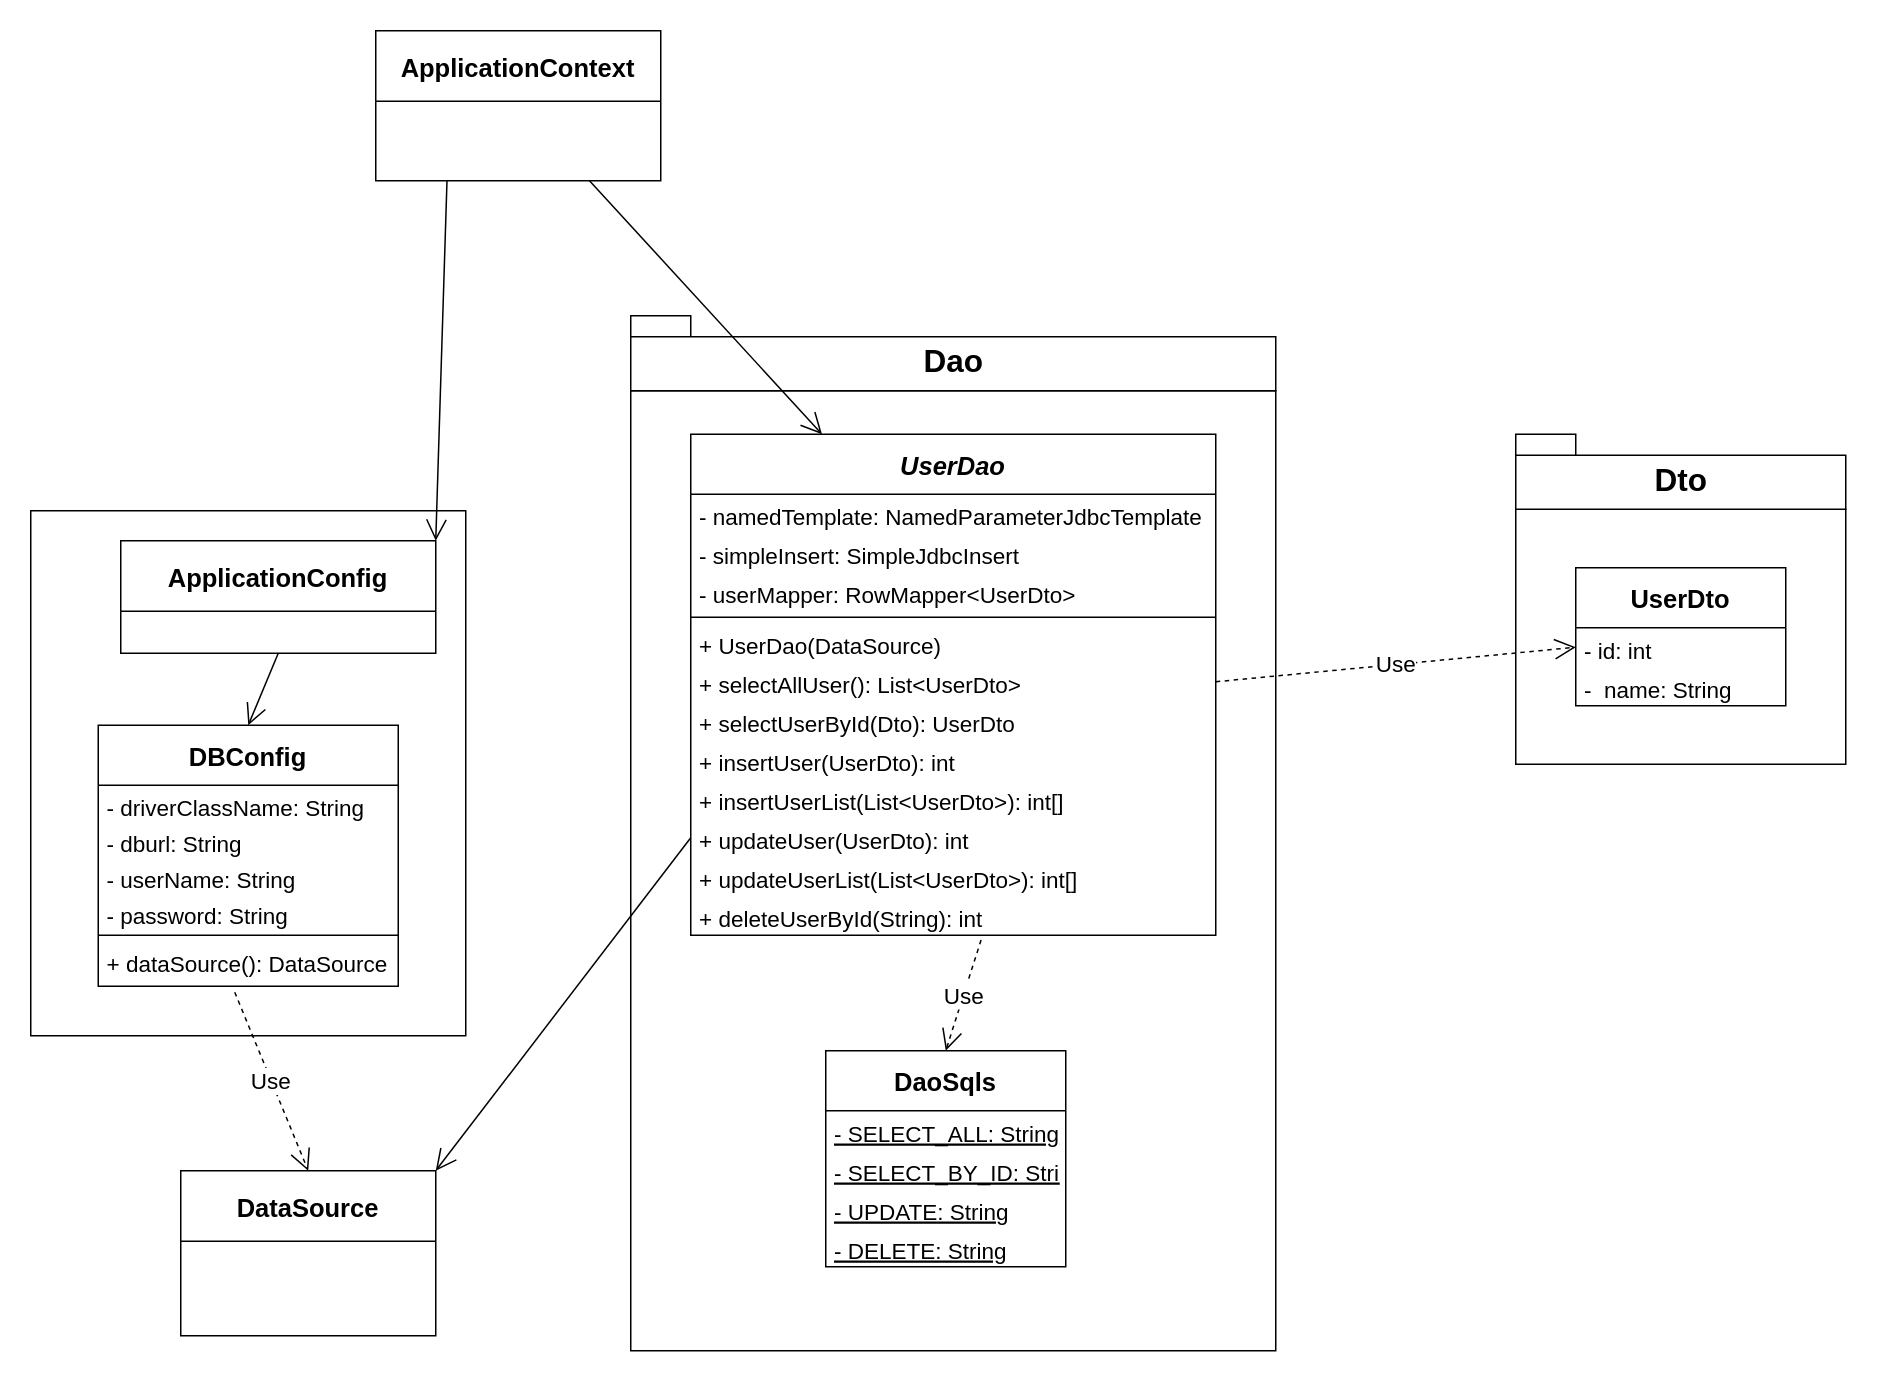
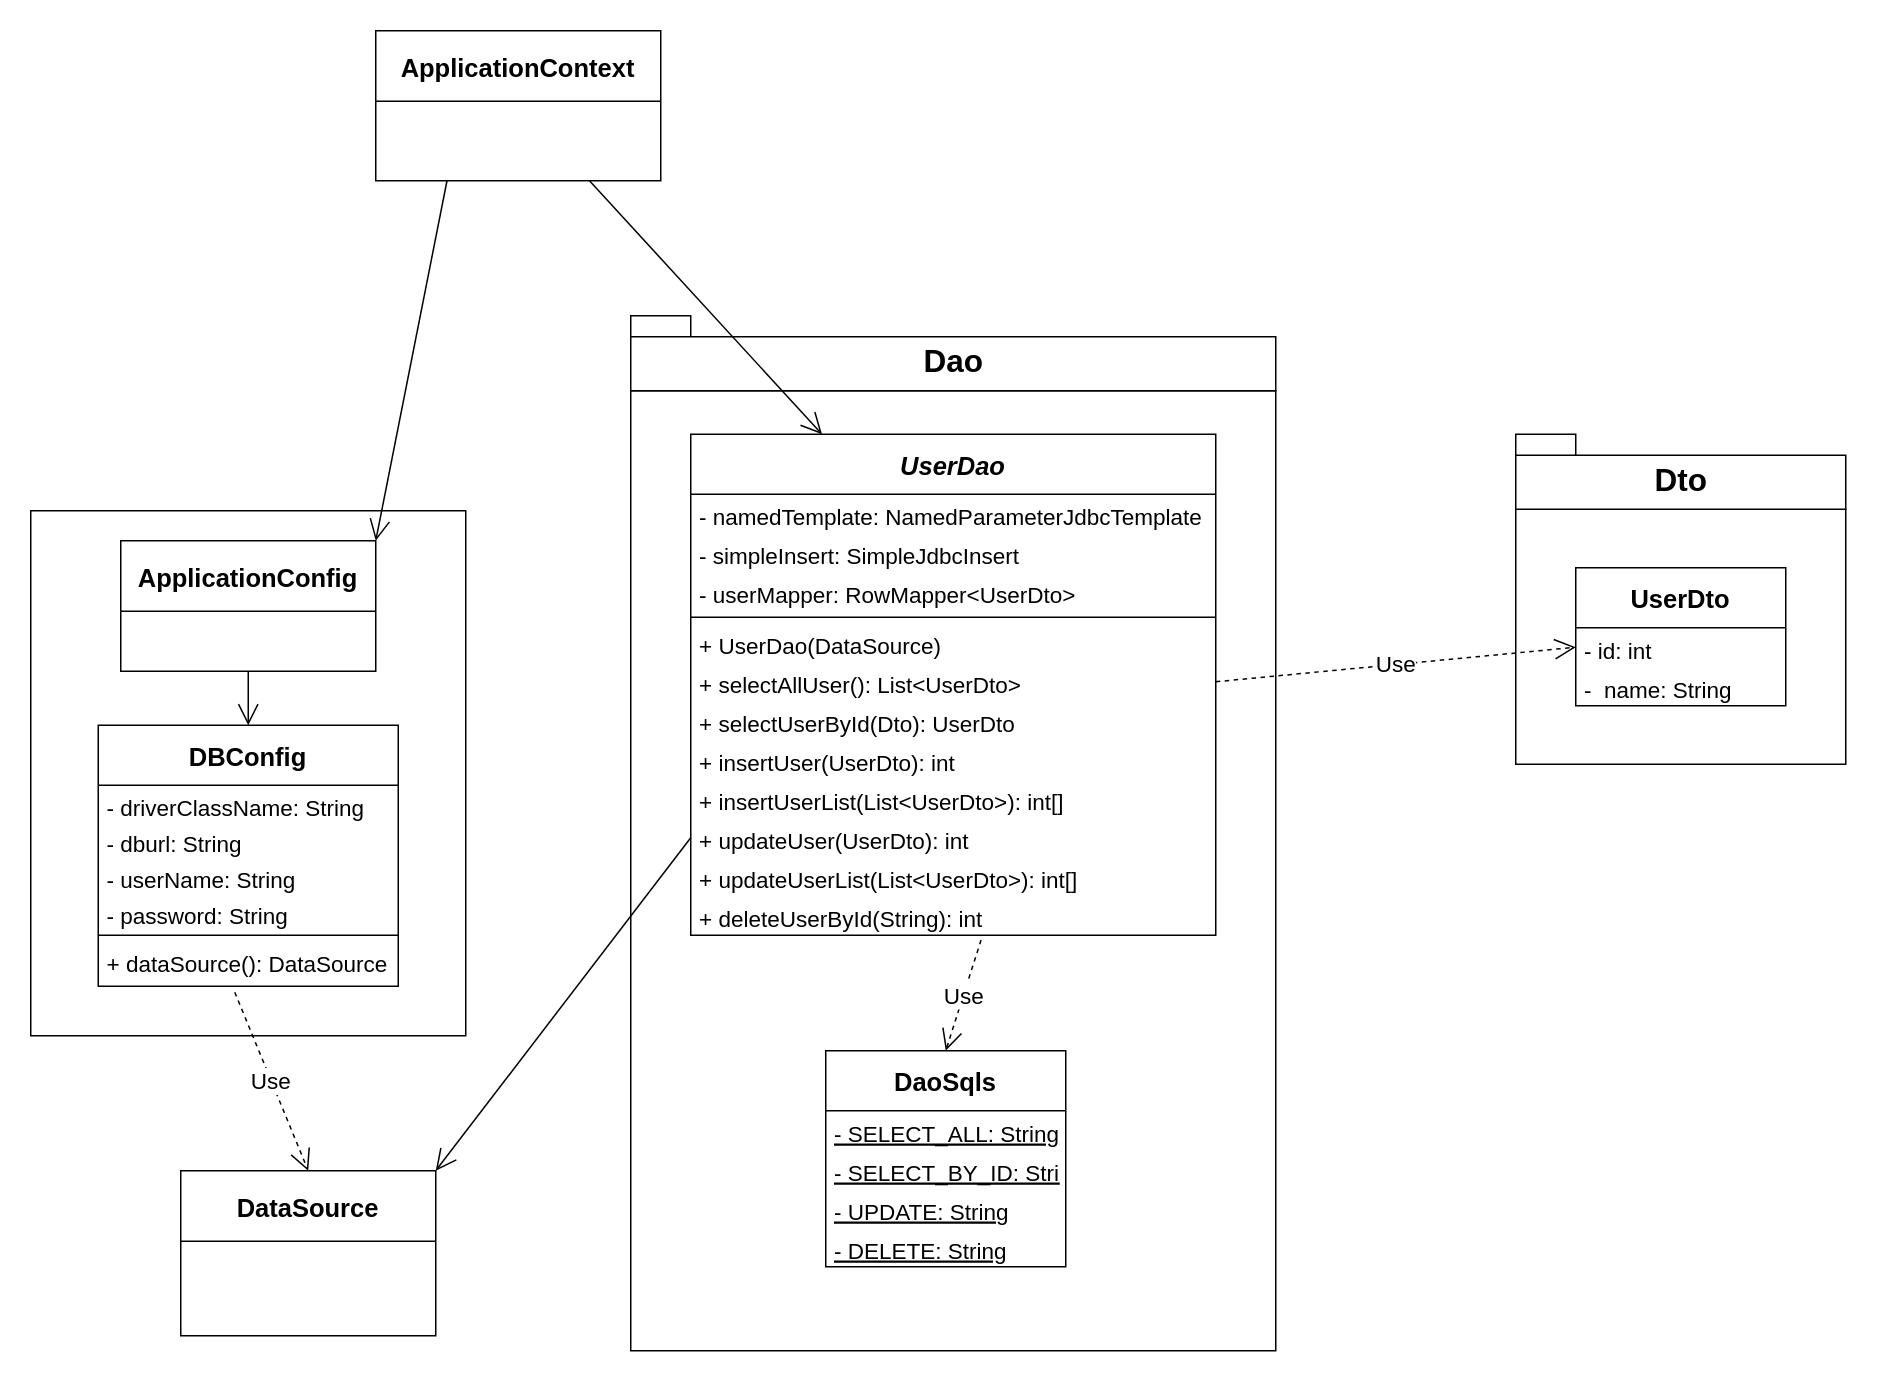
- <mxCell id="25" value="ApplicationConfig" style="swimlane;fontStyle=1;childLayout=stackLayout;horizontal=1;startSize=47;fillColor=none;horizontalStack=0;resizeParent=1;resizeParentMax=0;resizeLast=0;collapsible=1;marginBottom=0;fontSize=17;" vertex="1" parent="1"><mxGeometry x="80" y="360" width="210" height="75" as="geometry" /></mxCell>
+ <mxCell id="25" value="ApplicationConfig" style="swimlane;fontStyle=1;childLayout=stackLayout;horizontal=1;startSize=47;fillColor=none;horizontalStack=0;resizeParent=1;resizeParentMax=0;resizeLast=0;collapsible=1;marginBottom=0;fontSize=17;" vertex="1" parent="1"><mxGeometry x="80" y="360" width="170" height="87" as="geometry" /></mxCell>
